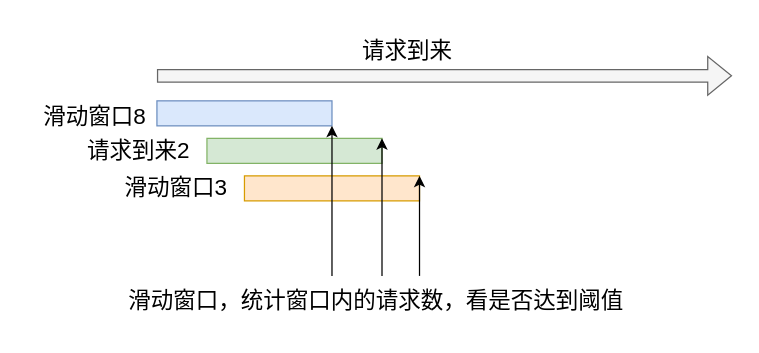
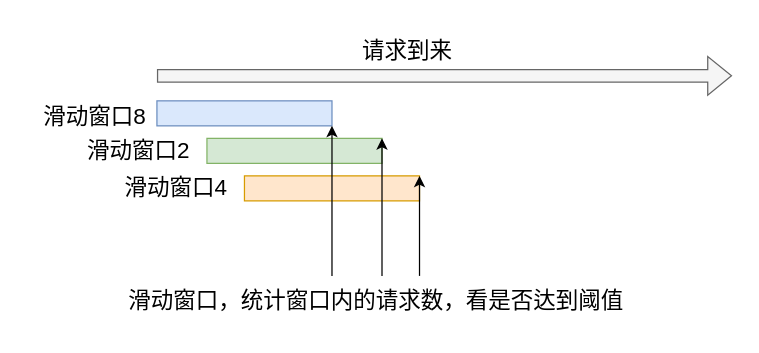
- <mxCell id="6" value="&lt;font style=&quot;font-size: 18px;&quot;&gt;请求到来2&lt;/font&gt;" style="text;html=1;align=center;verticalAlign=middle;resizable=0;points=[];autosize=1;strokeColor=none;fillColor=none;" vertex="1" parent="1"><mxGeometry x="55" y="100" width="110" height="40" as="geometry" /></mxCell>
+ <mxCell id="6" value="&lt;font style=&quot;font-size: 18px;&quot;&gt;滑动窗口2&lt;/font&gt;" style="text;html=1;align=center;verticalAlign=middle;resizable=0;points=[];autosize=1;strokeColor=none;fillColor=none;" vertex="1" parent="1"><mxGeometry x="55" y="100" width="110" height="40" as="geometry" /></mxCell>
- <mxCell id="7" value="&lt;font style=&quot;font-size: 18px;&quot;&gt;滑动窗口3&lt;/font&gt;" style="text;html=1;align=center;verticalAlign=middle;resizable=0;points=[];autosize=1;strokeColor=none;fillColor=none;" vertex="1" parent="1"><mxGeometry x="85" y="130" width="110" height="40" as="geometry" /></mxCell>
+ <mxCell id="7" value="&lt;font style=&quot;font-size: 18px;&quot;&gt;滑动窗口4&lt;/font&gt;" style="text;html=1;align=center;verticalAlign=middle;resizable=0;points=[];autosize=1;strokeColor=none;fillColor=none;" vertex="1" parent="1"><mxGeometry x="85" y="130" width="110" height="40" as="geometry" /></mxCell>
